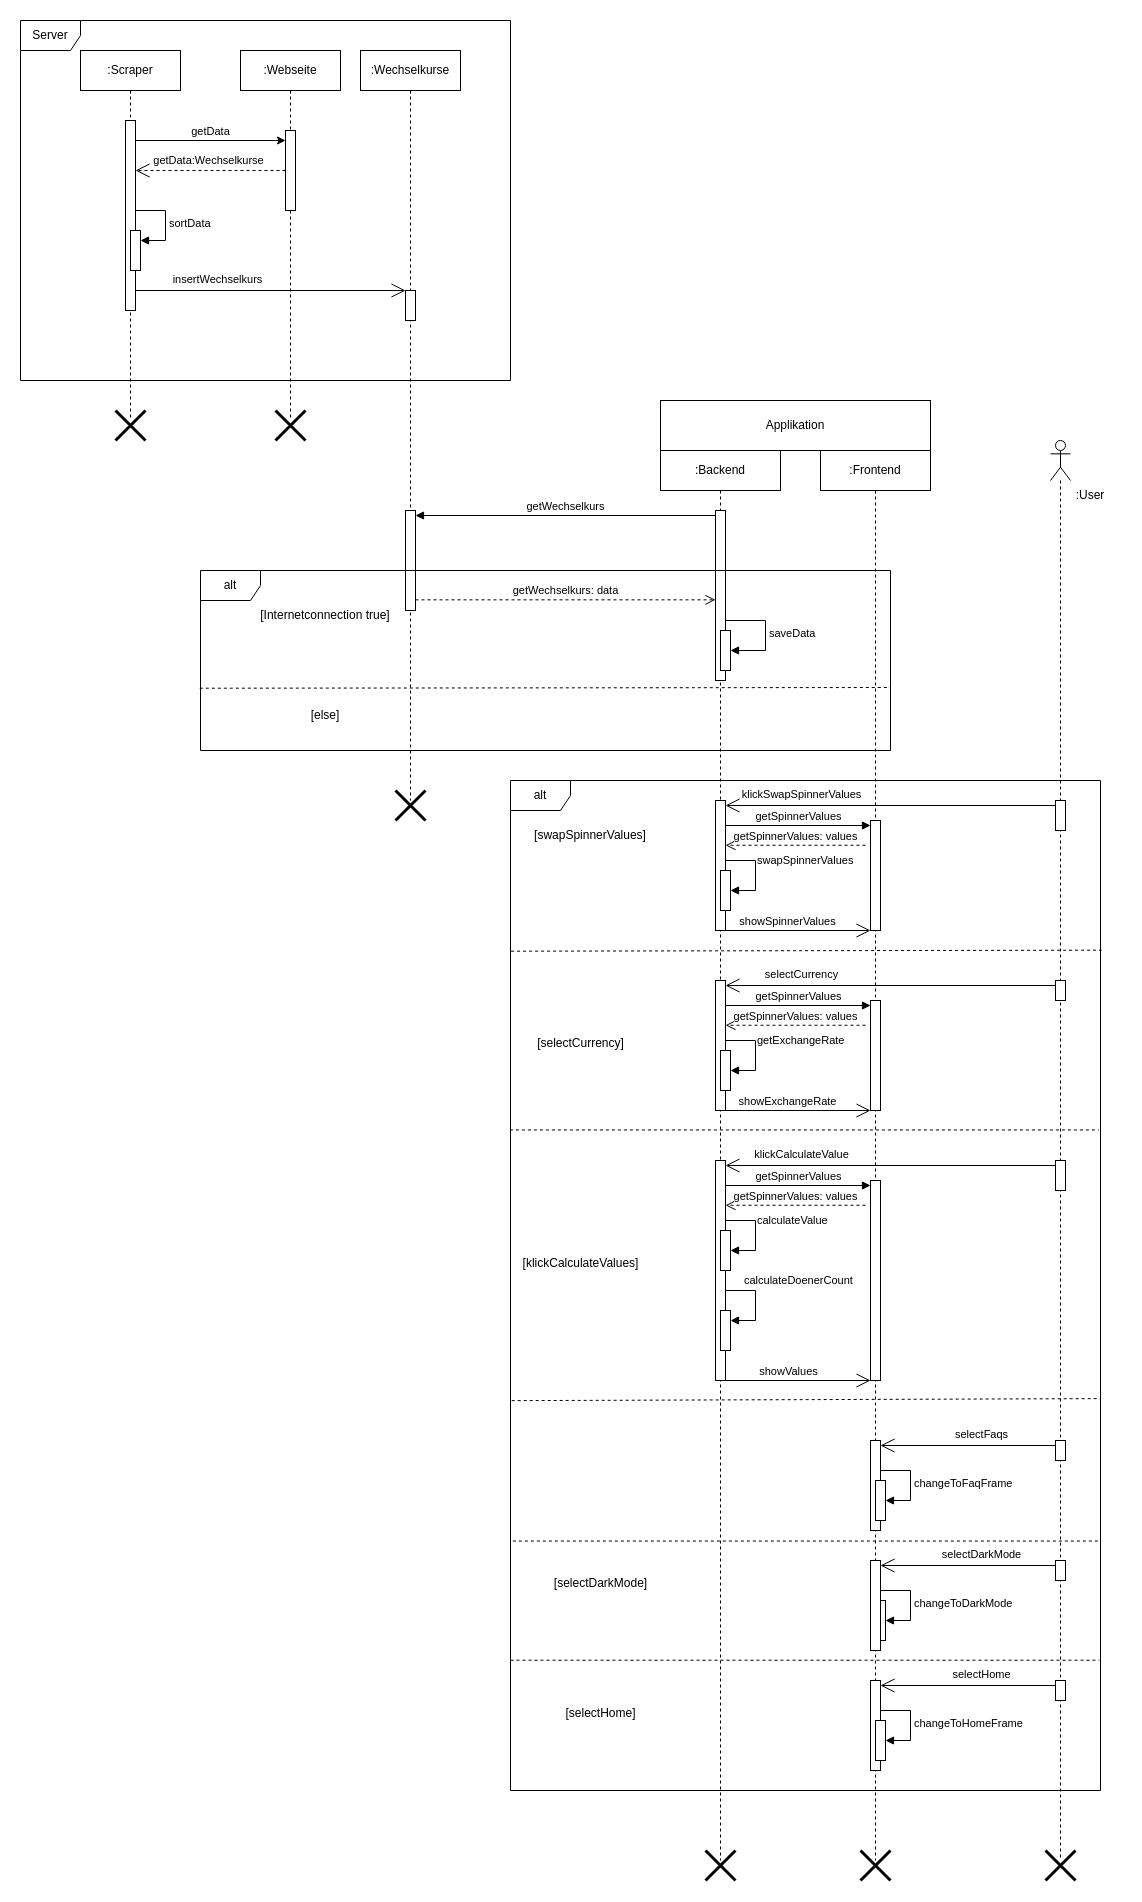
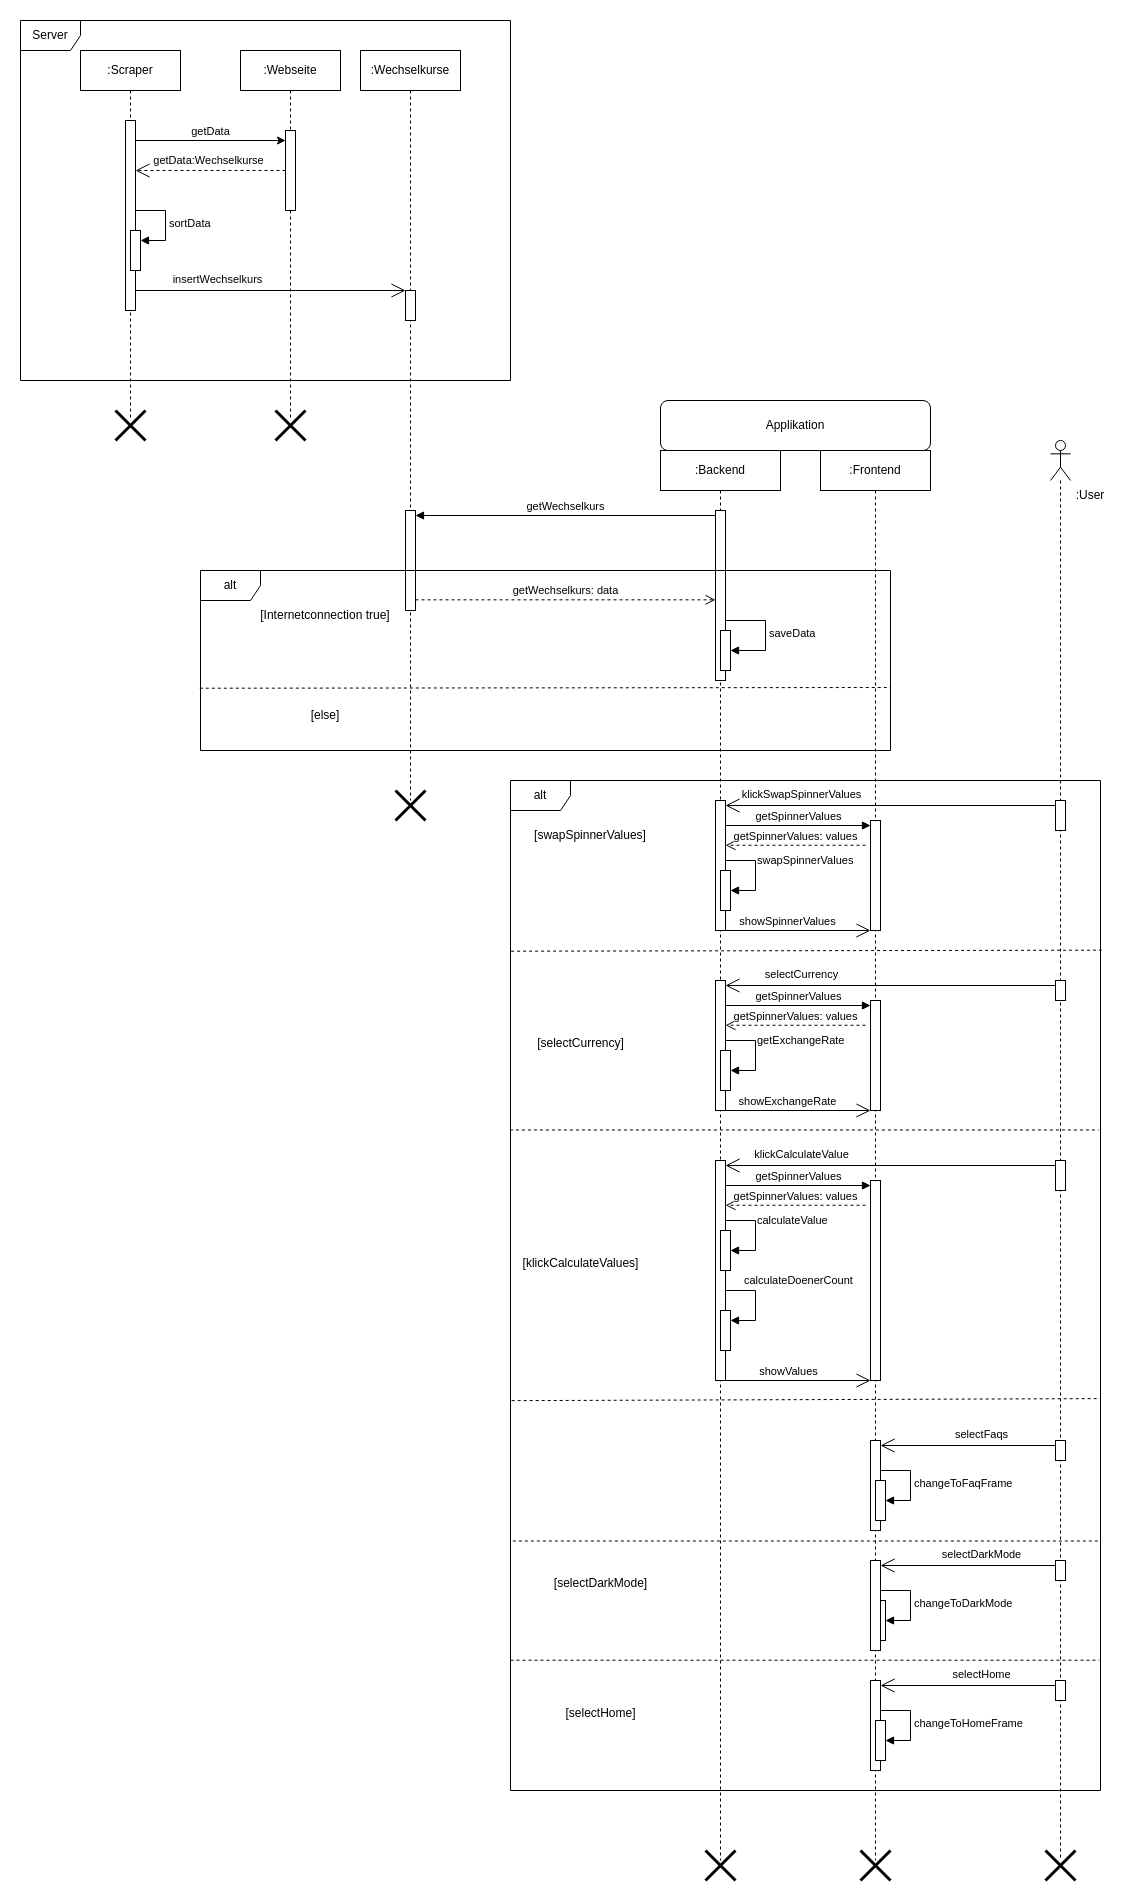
- <mxCell id="75" value="Applikation" style="html=1;whiteSpace=wrap;" parent="1" vertex="1"><mxGeometry x="660" y="400" width="270" height="50" as="geometry" /></mxCell>
+ <mxCell id="75" value="Applikation" style="html=1;whiteSpace=wrap;rounded=1;" parent="1" vertex="1"><mxGeometry x="660" y="400" width="270" height="50" as="geometry" /></mxCell>
